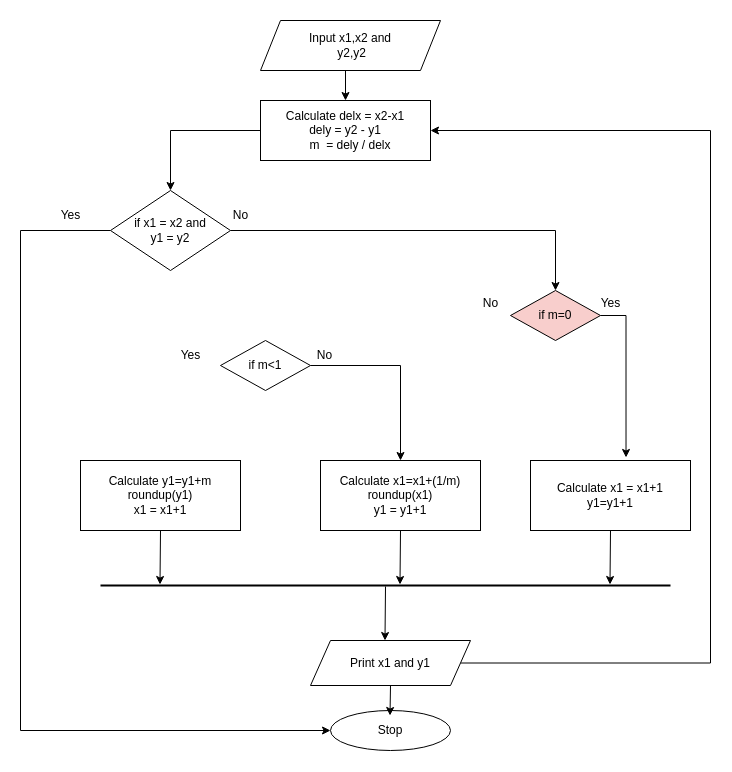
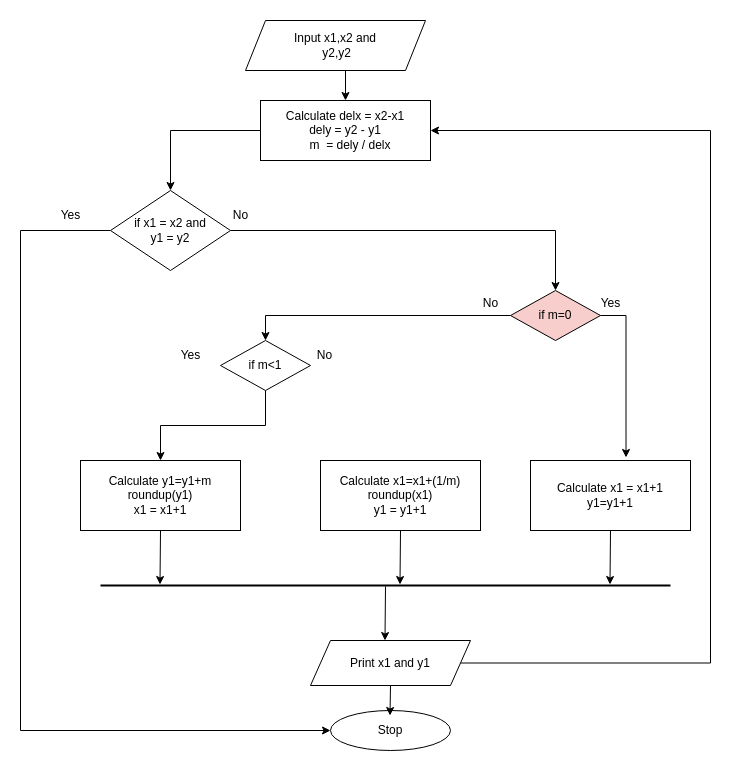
- <mxCell id="3" value="Input x1,x2&amp;nbsp;and&lt;br&gt;&amp;nbsp;y2,y2" style="shape=parallelogram;perimeter=parallelogramPerimeter;whiteSpace=wrap;html=1;fixedSize=1;" parent="1" vertex="1"><mxGeometry x="260" y="20" width="180" height="50" as="geometry" /></mxCell>
+ <mxCell id="3" value="Input x1,x2&amp;nbsp;and&lt;br&gt;&amp;nbsp;y2,y2" style="shape=parallelogram;perimeter=parallelogramPerimeter;whiteSpace=wrap;html=1;fixedSize=1;" parent="1" vertex="1"><mxGeometry x="245" y="20" width="180" height="50" as="geometry" /></mxCell>
+ <mxCell id="9" style="edgeStyle=orthogonalEdgeStyle;rounded=0;orthogonalLoop=1;jettySize=auto;html=1;entryX=0.5;entryY=0;entryDx=0;entryDy=0;" parent="1" source="11" target="13" edge="1"><mxGeometry relative="1" as="geometry" /></mxCell>
- <mxCell id="12" style="edgeStyle=orthogonalEdgeStyle;rounded=0;orthogonalLoop=1;jettySize=auto;html=1;entryX=0.5;entryY=0;entryDx=0;entryDy=0;" parent="1" source="13" target="15" edge="1"><mxGeometry relative="1" as="geometry" /></mxCell>
+ <mxCell id="12" style="edgeStyle=orthogonalEdgeStyle;rounded=0;orthogonalLoop=1;jettySize=auto;html=1;" parent="1" source="13" target="14" edge="1"><mxGeometry relative="1" as="geometry" /></mxCell>
